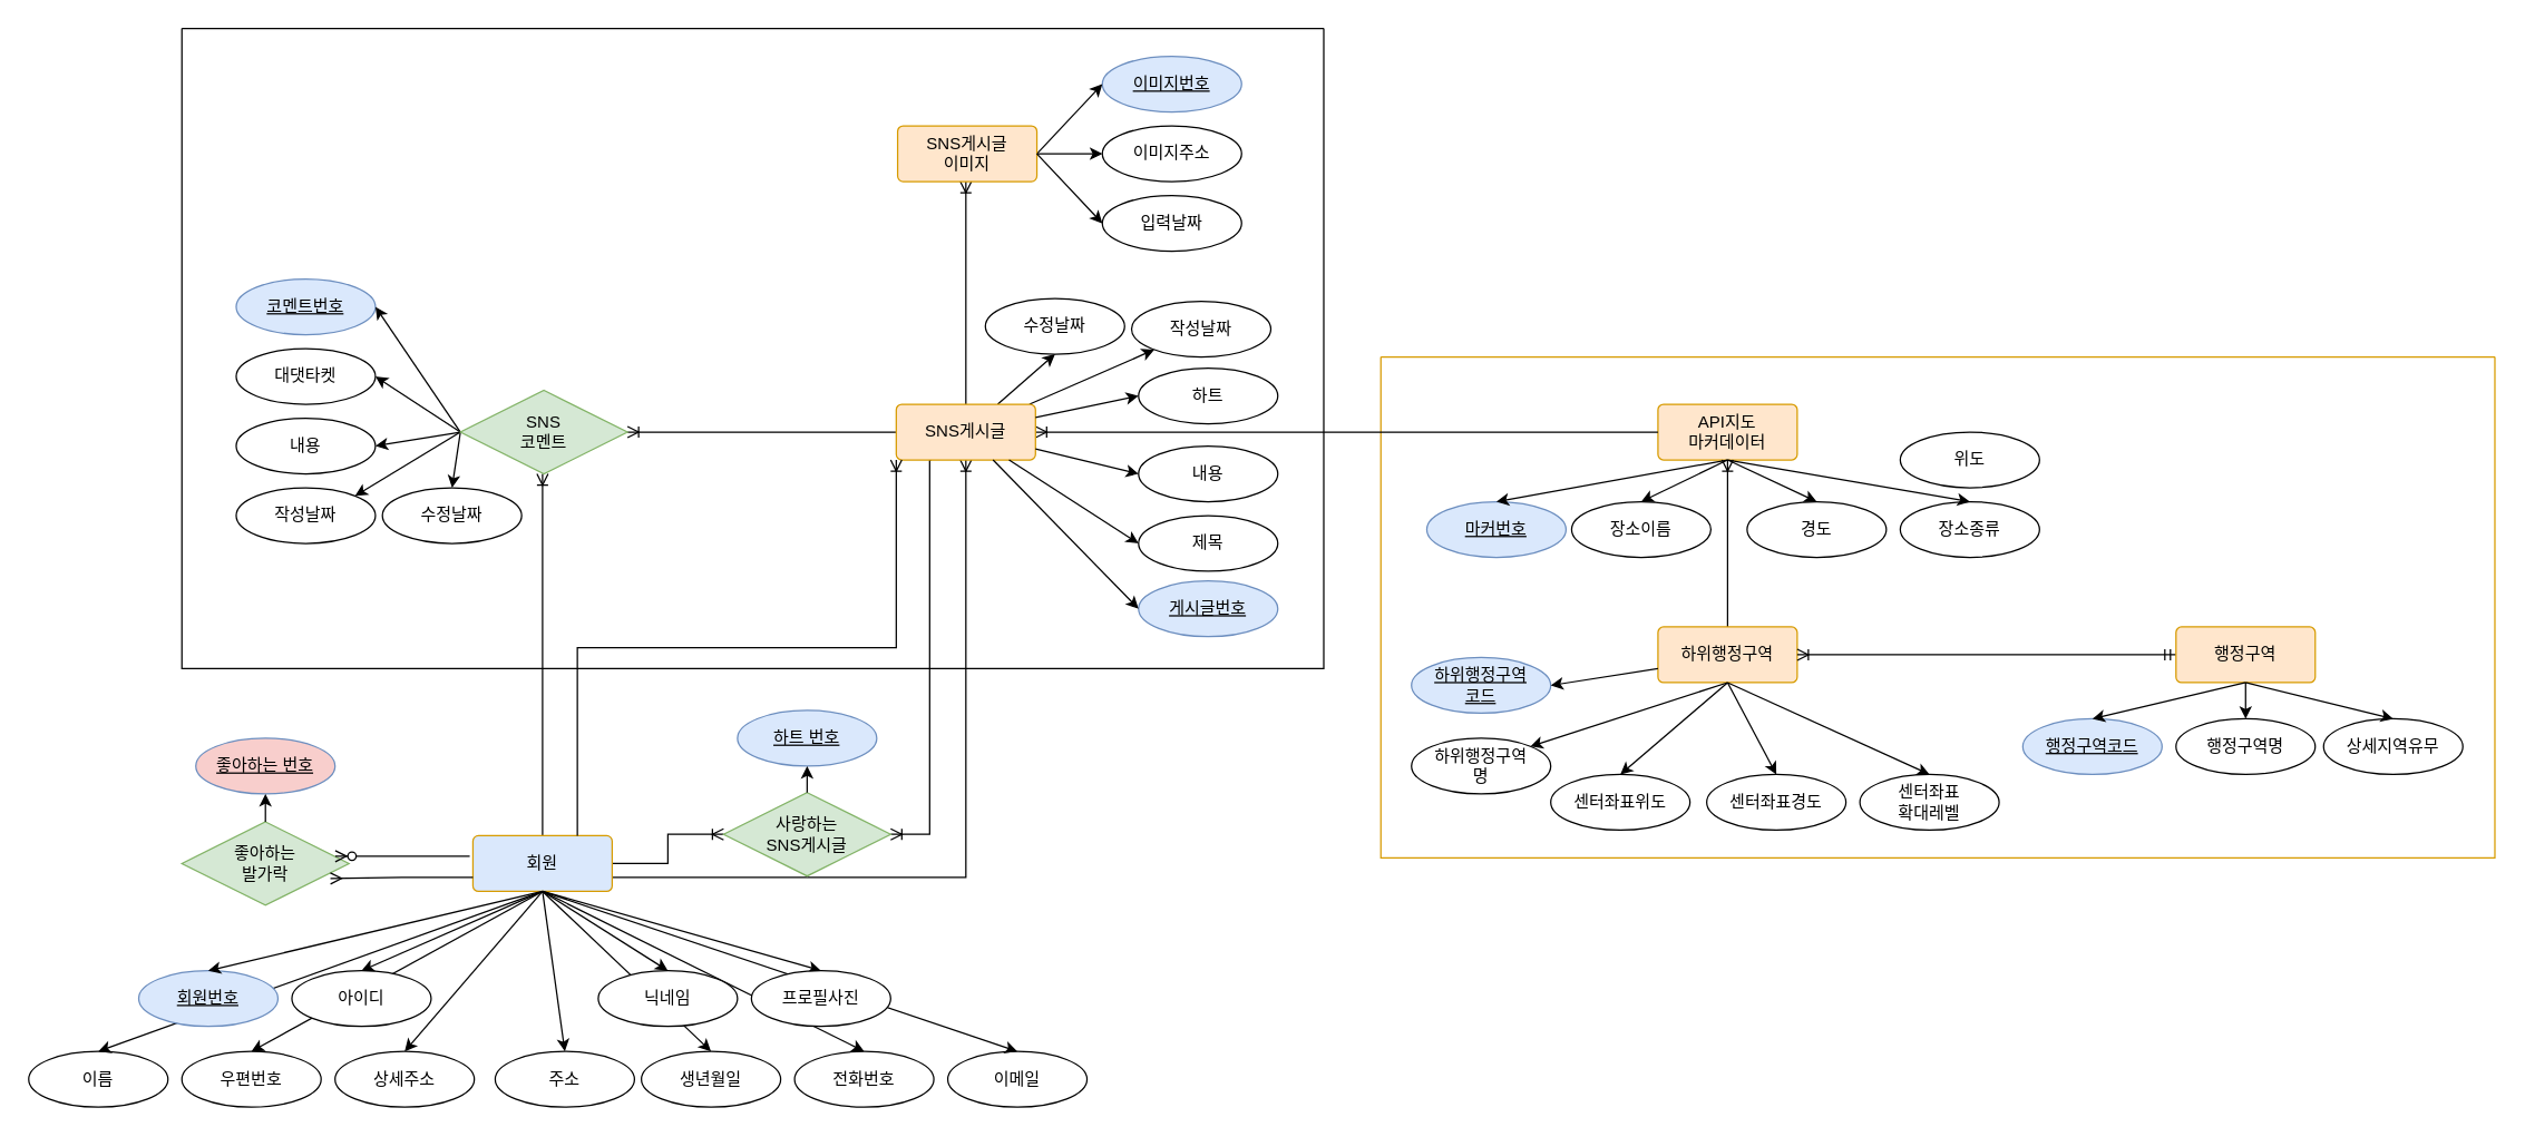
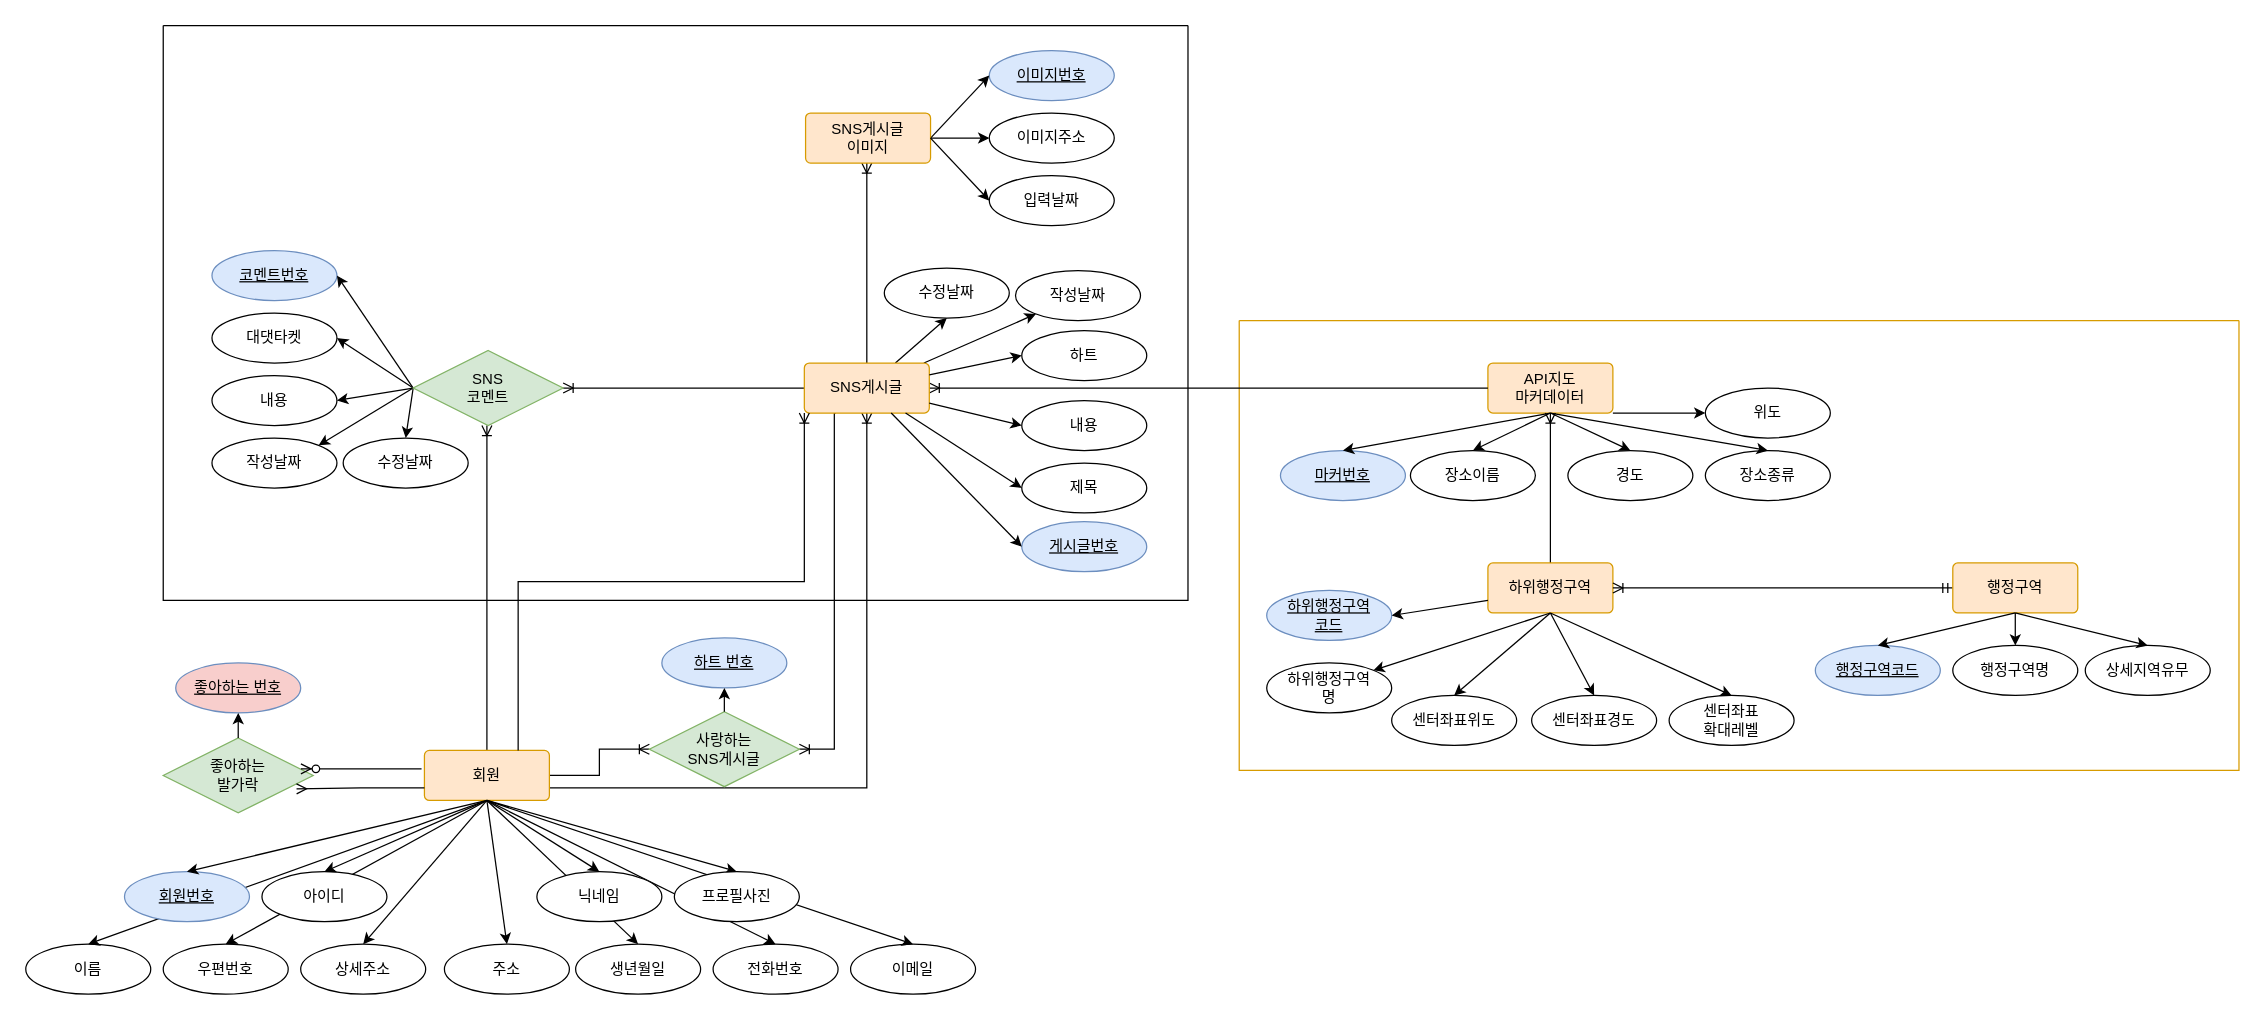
+ <mxCell id="14" style="rounded=0;orthogonalLoop=1;jettySize=auto;html=1;exitX=1;exitY=1;exitDx=0;exitDy=0;" parent="3" source="9" target="8" edge="1"><mxGeometry relative="1" as="geometry"><mxPoint x="226" y="20" as="sourcePoint" /><mxPoint x="116" y="80" as="targetPoint" /></mxGeometry></mxCell>
- <mxCell id="83" value="회원" style="rounded=1;arcSize=10;whiteSpace=wrap;html=1;align=center;fillColor=#dae8fc;strokeColor=#d79b00;" parent="70" vertex="1"><mxGeometry x="319" width="100" height="40" as="geometry" /></mxCell>
+ <mxCell id="83" value="회원" style="rounded=1;arcSize=10;whiteSpace=wrap;html=1;align=center;fillColor=#ffe6cc;strokeColor=#d79b00;" parent="70" vertex="1"><mxGeometry x="319" width="100" height="40" as="geometry" /></mxCell>
